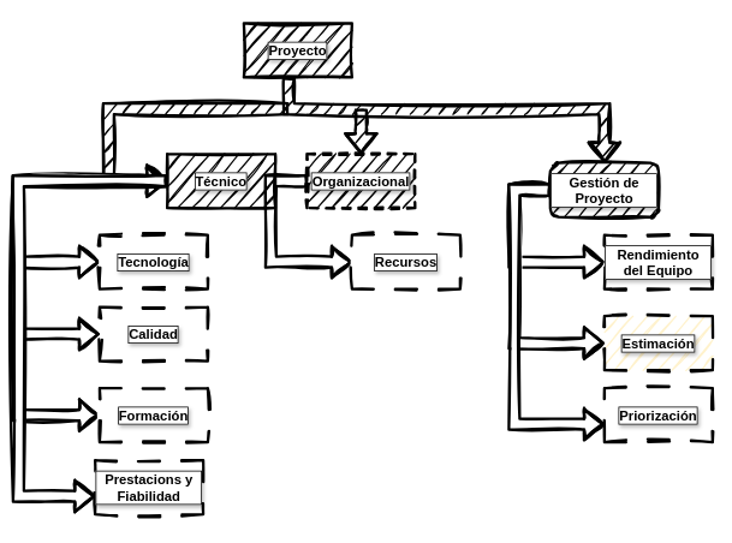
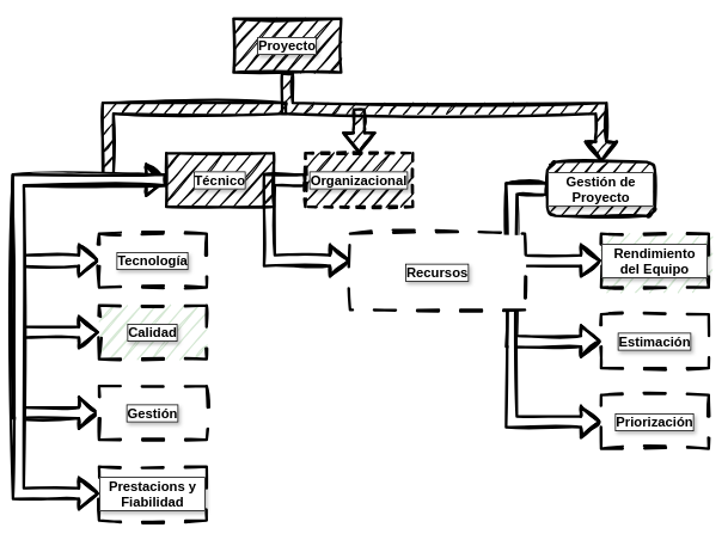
- <mxCell id="3" value="Proyecto" style="rounded=0;whiteSpace=wrap;html=1;labelBackgroundColor=default;strokeWidth=3;fontSize=15;fontStyle=1;gradientColor=none;fontColor=default;fillColor=#000000;labelBorderColor=default;textShadow=1;sketch=1;curveFitting=1;jiggle=2;" parent="1" vertex="1"><mxGeometry x="270" y="25" width="120" height="60" as="geometry" /></mxCell>
+ <mxCell id="3" value="Proyecto" style="rounded=0;whiteSpace=wrap;html=1;labelBackgroundColor=default;strokeWidth=3;fontSize=15;fontStyle=1;gradientColor=none;fontColor=default;fillColor=#000000;labelBorderColor=default;textShadow=1;sketch=1;curveFitting=1;jiggle=2;" parent="1" vertex="1"><mxGeometry x="260" y="20" width="120" height="60" as="geometry" /></mxCell>
- <mxCell id="18" value="Recursos" style="rounded=0;whiteSpace=wrap;html=1;labelBackgroundColor=default;strokeWidth=3;fontSize=15;fontStyle=1;dashed=1;dashPattern=8 8;textShadow=1;sketch=1;curveFitting=1;jiggle=2;labelBorderColor=default;" parent="1" vertex="1"><mxGeometry x="390" y="260" width="120" height="60" as="geometry" /></mxCell>
+ <mxCell id="18" value="Recursos" style="rounded=0;whiteSpace=wrap;html=1;labelBackgroundColor=default;strokeWidth=3;fontSize=15;fontStyle=1;dashed=1;dashPattern=8 8;textShadow=1;sketch=1;curveFitting=1;jiggle=2;labelBorderColor=default;" parent="1" vertex="1"><mxGeometry x="390" y="260" width="195" height="85" as="geometry" /></mxCell>
- <mxCell id="19" value="Rendimiento del Equipo" style="rounded=0;whiteSpace=wrap;html=1;labelBackgroundColor=default;strokeWidth=3;fontSize=15;fontStyle=1;dashed=1;dashPattern=8 8;textShadow=1;sketch=1;curveFitting=1;jiggle=2;labelBorderColor=default;" parent="1" vertex="1"><mxGeometry x="670" y="260" width="120" height="60" as="geometry" /></mxCell>
+ <mxCell id="19" value="Rendimiento del Equipo" style="rounded=0;whiteSpace=wrap;html=1;labelBackgroundColor=default;strokeWidth=3;fontSize=15;fontStyle=1;dashed=1;dashPattern=8 8;textShadow=1;sketch=1;curveFitting=1;jiggle=2;labelBorderColor=default;fillColor=#d5e8d4;" parent="1" vertex="1"><mxGeometry x="670" y="260" width="120" height="60" as="geometry" /></mxCell>
- <mxCell id="16" value="Calidad" style="rounded=0;whiteSpace=wrap;html=1;labelBackgroundColor=default;strokeWidth=3;fontSize=15;fontStyle=1;dashed=1;dashPattern=8 8;textShadow=1;sketch=1;curveFitting=1;jiggle=2;labelBorderColor=default;" parent="1" vertex="1"><mxGeometry x="110" y="340" width="120" height="60" as="geometry" /></mxCell>
+ <mxCell id="16" value="Calidad" style="rounded=0;whiteSpace=wrap;html=1;labelBackgroundColor=default;strokeWidth=3;fontSize=15;fontStyle=1;dashed=1;dashPattern=8 8;textShadow=1;sketch=1;curveFitting=1;jiggle=2;labelBorderColor=default;fillColor=#d5e8d4;" parent="1" vertex="1"><mxGeometry x="110" y="340" width="120" height="60" as="geometry" /></mxCell>
- <mxCell id="20" value="Estimación" style="rounded=0;whiteSpace=wrap;html=1;labelBackgroundColor=default;strokeWidth=3;fontSize=15;fontStyle=1;dashed=1;dashPattern=8 8;textShadow=1;sketch=1;curveFitting=1;jiggle=2;labelBorderColor=default;fillColor=#fff2cc;" parent="1" vertex="1"><mxGeometry x="670" y="350" width="120" height="60" as="geometry" /></mxCell>
+ <mxCell id="20" value="Estimación" style="rounded=0;whiteSpace=wrap;html=1;labelBackgroundColor=default;strokeWidth=3;fontSize=15;fontStyle=1;dashed=1;dashPattern=8 8;textShadow=1;sketch=1;curveFitting=1;jiggle=2;labelBorderColor=default;" parent="1" vertex="1"><mxGeometry x="670" y="350" width="120" height="60" as="geometry" /></mxCell>
- <mxCell id="17" value="Formación" style="rounded=0;whiteSpace=wrap;html=1;labelBackgroundColor=default;strokeWidth=3;fontSize=15;fontStyle=1;dashed=1;dashPattern=8 8;textShadow=1;sketch=1;curveFitting=1;jiggle=2;labelBorderColor=default;" parent="1" vertex="1"><mxGeometry x="110" y="430" width="120" height="60" as="geometry" /></mxCell>
+ <mxCell id="17" value="Gestión" style="rounded=0;whiteSpace=wrap;html=1;labelBackgroundColor=default;strokeWidth=3;fontSize=15;fontStyle=1;dashed=1;dashPattern=8 8;textShadow=1;sketch=1;curveFitting=1;jiggle=2;labelBorderColor=default;" parent="1" vertex="1"><mxGeometry x="110" y="430" width="120" height="60" as="geometry" /></mxCell>
- <mxCell id="23" value="Priorización" style="rounded=0;whiteSpace=wrap;html=1;labelBackgroundColor=default;strokeWidth=3;fontSize=15;fontStyle=1;dashed=1;dashPattern=8 8;textShadow=1;sketch=1;curveFitting=1;jiggle=2;labelBorderColor=default;" vertex="1" parent="1"><mxGeometry x="670" y="430" width="120" height="60" as="geometry" /></mxCell>
+ <mxCell id="23" value="Priorización" style="rounded=0;whiteSpace=wrap;html=1;labelBackgroundColor=default;strokeWidth=3;fontSize=15;fontStyle=1;dashed=1;dashPattern=8 8;textShadow=1;sketch=1;curveFitting=1;jiggle=2;labelBorderColor=default;" vertex="1" parent="1"><mxGeometry x="670" y="440" width="120" height="60" as="geometry" /></mxCell>
- <mxCell id="21" value="Prestacions y Fiabilidad" style="rounded=0;whiteSpace=wrap;html=1;labelBackgroundColor=default;strokeWidth=3;fontSize=15;fontStyle=1;dashed=1;dashPattern=8 8;textShadow=1;sketch=1;curveFitting=1;jiggle=2;labelBorderColor=default;" parent="1" vertex="1"><mxGeometry x="105" y="510" width="120" height="60" as="geometry" /></mxCell>
+ <mxCell id="21" value="Prestacions y Fiabilidad" style="rounded=0;whiteSpace=wrap;html=1;labelBackgroundColor=default;strokeWidth=3;fontSize=15;fontStyle=1;dashed=1;dashPattern=8 8;textShadow=1;sketch=1;curveFitting=1;jiggle=2;labelBorderColor=default;" parent="1" vertex="1"><mxGeometry x="110" y="520" width="120" height="60" as="geometry" /></mxCell>
